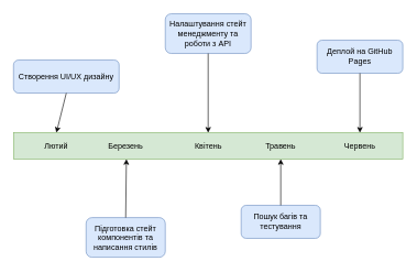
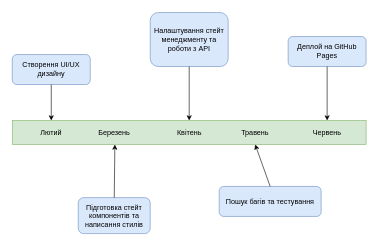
- <mxCell id="7" value="Налаштування стейт менеджменту та роботи з API&lt;div id=&quot;SDCloudData&quot; style=&quot;display: none&quot;&gt;&lt;/div&gt;&lt;div id=&quot;SDCloudData&quot; style=&quot;display: none&quot;&gt;&lt;/div&gt;" style="rounded=1;whiteSpace=wrap;html=1;fillColor=#dae8fc;strokeColor=#6c8ebf;" vertex="1" parent="1"><mxGeometry x="250" y="20" width="130" height="60" as="geometry" /></mxCell>
+ <mxCell id="7" value="Налаштування стейт менеджменту та роботи з API&lt;div id=&quot;SDCloudData&quot; style=&quot;display: none&quot;&gt;&lt;/div&gt;&lt;div id=&quot;SDCloudData&quot; style=&quot;display: none&quot;&gt;&lt;/div&gt;" style="rounded=1;whiteSpace=wrap;html=1;fillColor=#dae8fc;strokeColor=#6c8ebf;" vertex="1" parent="1"><mxGeometry x="250" y="20" width="130" height="90" as="geometry" /></mxCell>
- <mxCell id="2" value="Створення UI/UX дизайну&lt;div id=&quot;SDCloudData&quot; style=&quot;display: none&quot;&gt;&lt;/div&gt;" style="rounded=1;whiteSpace=wrap;html=1;fillColor=#dae8fc;strokeColor=#6c8ebf;" vertex="1" parent="1"><mxGeometry x="20" y="90" width="160" height="50" as="geometry" /></mxCell>
+ <mxCell id="2" value="Створення UI/UX дизайну&lt;div id=&quot;SDCloudData&quot; style=&quot;display: none&quot;&gt;&lt;/div&gt;" style="rounded=1;whiteSpace=wrap;html=1;fillColor=#dae8fc;strokeColor=#6c8ebf;" vertex="1" parent="1"><mxGeometry x="20" y="90" width="130" height="50" as="geometry" /></mxCell>
- <mxCell id="5" value="Пошук багів та тестування&lt;div id=&quot;SDCloudData&quot; style=&quot;display: none&quot;&gt;&lt;/div&gt;&lt;div id=&quot;SDCloudData&quot; style=&quot;display: none&quot;&gt;&lt;/div&gt;" style="rounded=1;whiteSpace=wrap;html=1;fillColor=#dae8fc;strokeColor=#6c8ebf;" vertex="1" parent="1"><mxGeometry x="365" y="310" width="120" height="50" as="geometry" /></mxCell>
+ <mxCell id="5" value="Пошук багів та тестування&lt;div id=&quot;SDCloudData&quot; style=&quot;display: none&quot;&gt;&lt;/div&gt;&lt;div id=&quot;SDCloudData&quot; style=&quot;display: none&quot;&gt;&lt;/div&gt;" style="rounded=1;whiteSpace=wrap;html=1;fillColor=#dae8fc;strokeColor=#6c8ebf;" vertex="1" parent="1"><mxGeometry x="365" y="310" width="170" height="50" as="geometry" /></mxCell>
